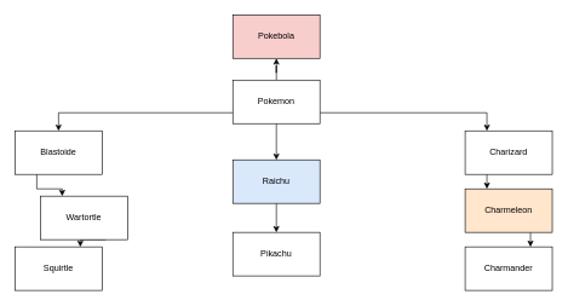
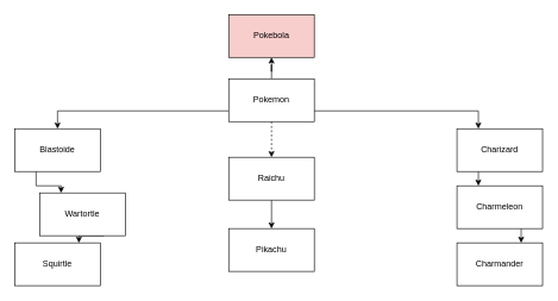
- <mxCell id="6" style="edgeStyle=orthogonalEdgeStyle;rounded=0;orthogonalLoop=1;jettySize=auto;html=1;exitX=0.5;exitY=1;exitDx=0;exitDy=0;entryX=0.5;entryY=0;entryDx=0;entryDy=0;" edge="1" parent="1" source="7" target="11"><mxGeometry relative="1" as="geometry" /></mxCell>
+ <mxCell id="6" style="edgeStyle=orthogonalEdgeStyle;rounded=0;orthogonalLoop=1;jettySize=auto;html=1;exitX=0.5;exitY=1;exitDx=0;exitDy=0;entryX=0.5;entryY=0;entryDx=0;entryDy=0;dashed=1;" edge="1" parent="1" source="7" target="11"><mxGeometry relative="1" as="geometry" /></mxCell>
- <mxCell id="11" value="Raichu" style="rounded=0;whiteSpace=wrap;html=1;fillColor=#dae8fc;" vertex="1" parent="1"><mxGeometry x="320" y="220" width="120" height="60" as="geometry" /></mxCell>
+ <mxCell id="11" value="Raichu" style="rounded=0;whiteSpace=wrap;html=1;" vertex="1" parent="1"><mxGeometry x="320" y="220" width="120" height="60" as="geometry" /></mxCell>
- <mxCell id="19" value="Charmeleon" style="rounded=0;whiteSpace=wrap;html=1;fillColor=#ffe6cc;" vertex="1" parent="1"><mxGeometry x="640" y="260" width="120" height="60" as="geometry" /></mxCell>
+ <mxCell id="19" value="Charmeleon" style="rounded=0;whiteSpace=wrap;html=1;" vertex="1" parent="1"><mxGeometry x="640" y="260" width="120" height="60" as="geometry" /></mxCell>
